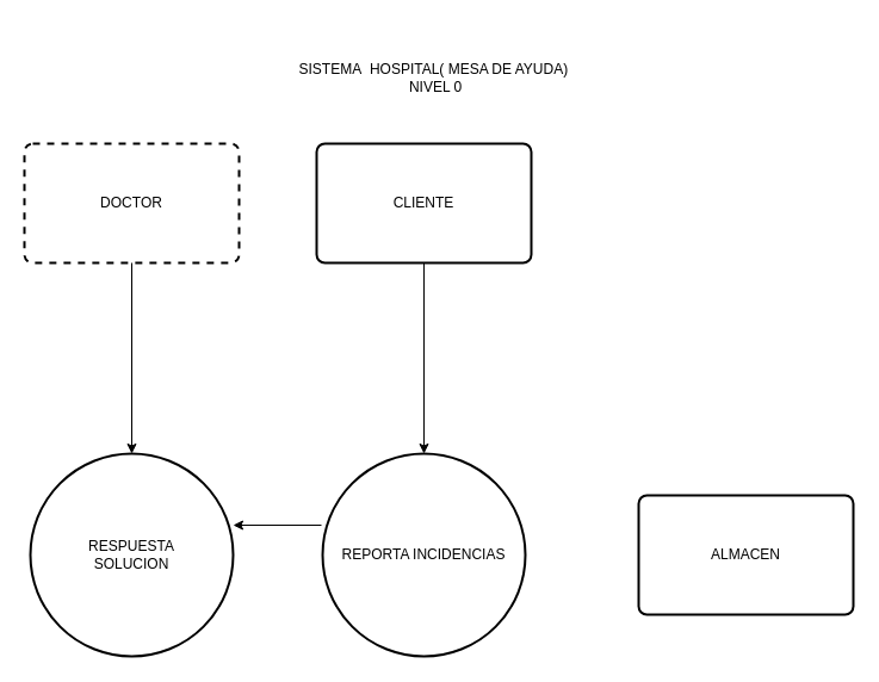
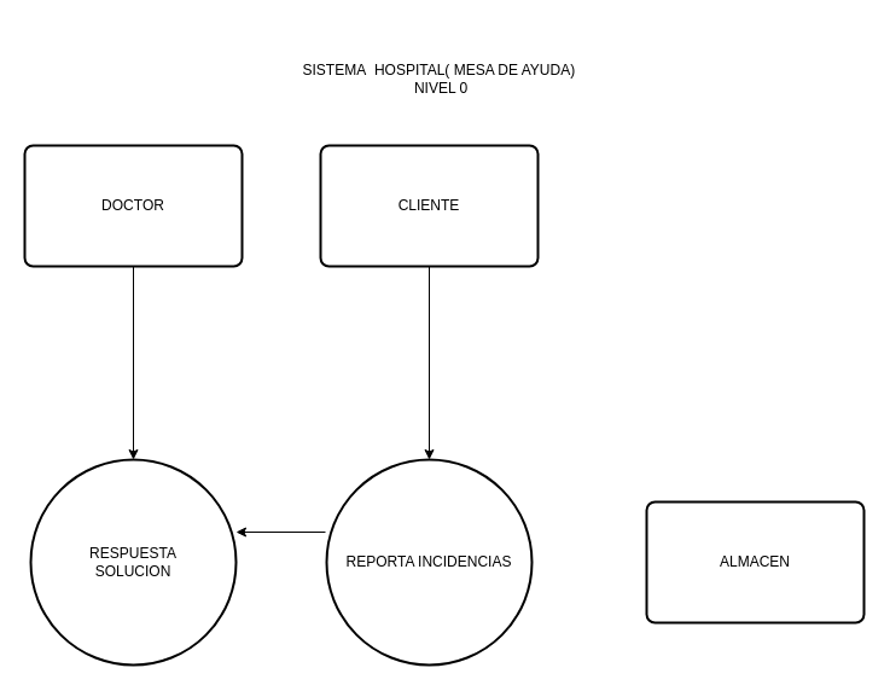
- <mxCell id="2" value="DOCTOR" style="rounded=1;whiteSpace=wrap;html=1;absoluteArcSize=1;arcSize=14;strokeWidth=2;dashed=1;" vertex="1" parent="1"><mxGeometry x="20" y="120" width="180" height="100" as="geometry" /></mxCell>
+ <mxCell id="2" value="DOCTOR" style="rounded=1;whiteSpace=wrap;html=1;absoluteArcSize=1;arcSize=14;strokeWidth=2;" vertex="1" parent="1"><mxGeometry x="20" y="120" width="180" height="100" as="geometry" /></mxCell>
